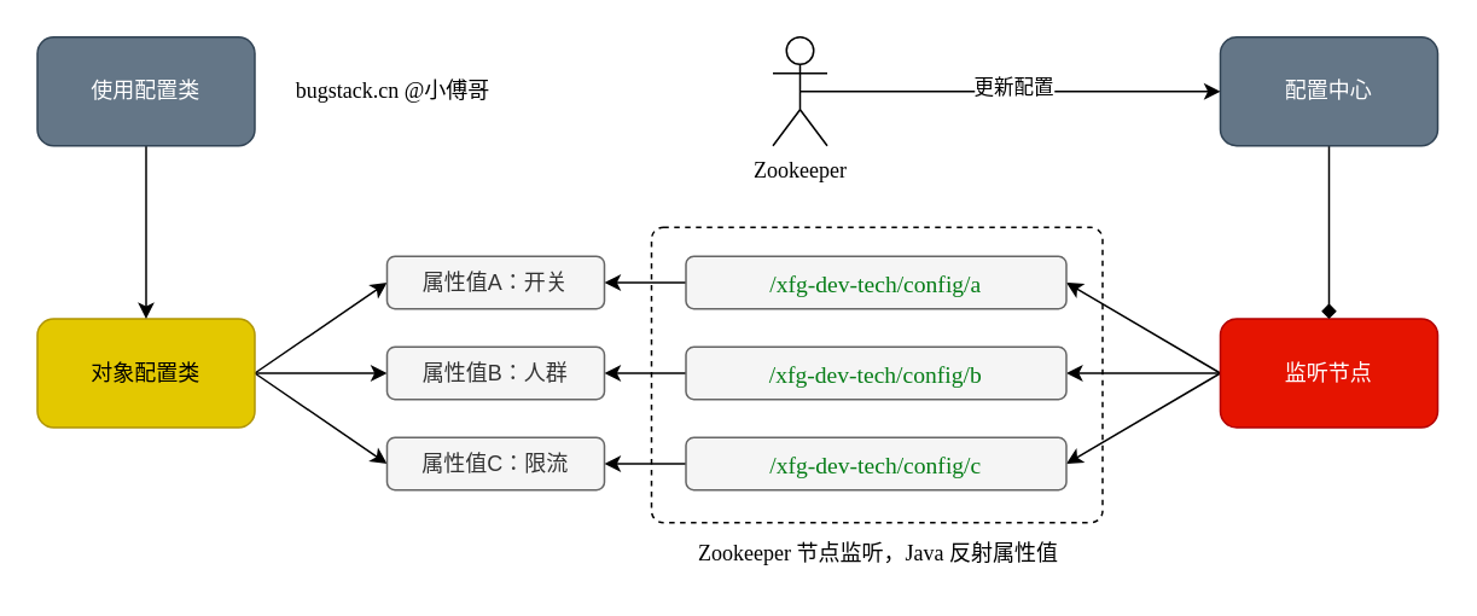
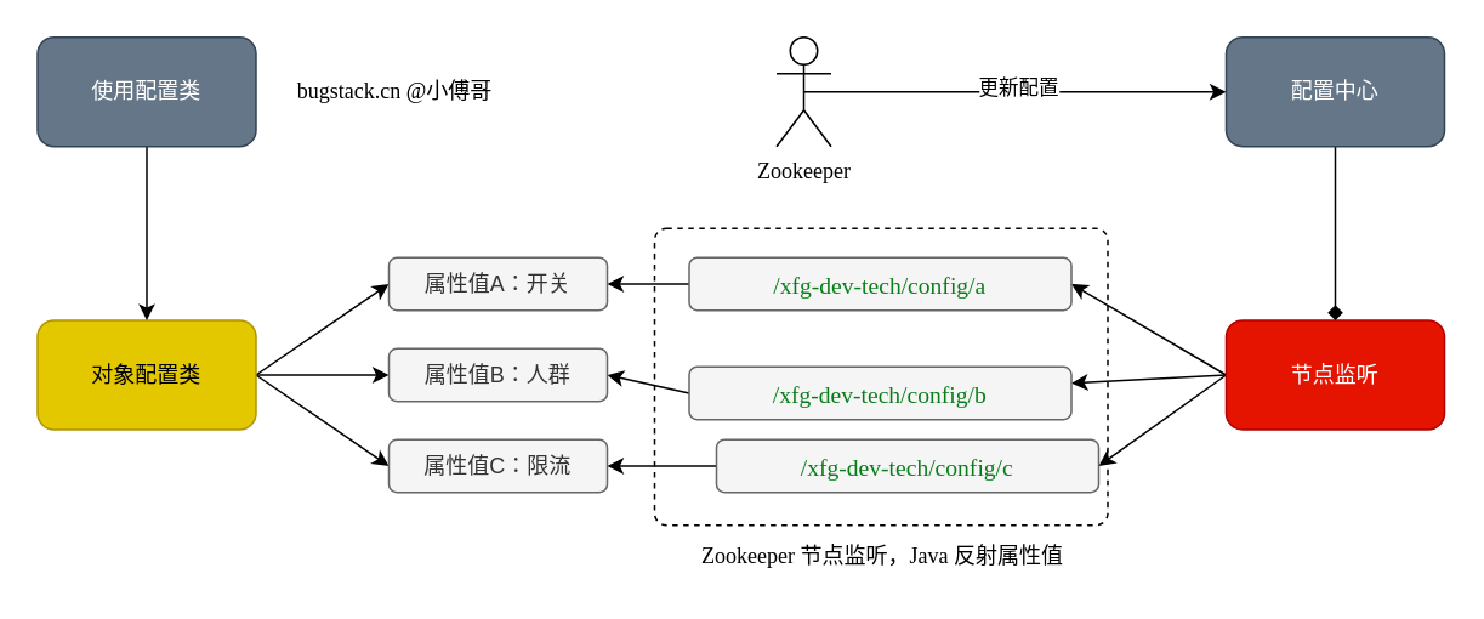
- <mxCell id="20" value="&lt;div style=&quot;color: rgb(8, 8, 8); font-size: 9.8pt;&quot;&gt;&lt;span style=&quot;color: rgb(6, 125, 23);&quot;&gt;&lt;font face=&quot;Comic Sans MS&quot;&gt;/xfg-dev-tech/config/b&lt;/font&gt;&lt;/span&gt;&lt;/div&gt;" style="rounded=1;whiteSpace=wrap;html=1;fillColor=#f5f5f5;fontColor=#333333;strokeColor=#666666;" vertex="1" parent="1"><mxGeometry x="378" y="191" width="210" height="29" as="geometry" /></mxCell>
+ <mxCell id="20" value="&lt;div style=&quot;color: rgb(8, 8, 8); font-size: 9.8pt;&quot;&gt;&lt;span style=&quot;color: rgb(6, 125, 23);&quot;&gt;&lt;font face=&quot;Comic Sans MS&quot;&gt;/xfg-dev-tech/config/b&lt;/font&gt;&lt;/span&gt;&lt;/div&gt;" style="rounded=1;whiteSpace=wrap;html=1;fillColor=#f5f5f5;fontColor=#333333;strokeColor=#666666;" vertex="1" parent="1"><mxGeometry x="378" y="201" width="210" height="29" as="geometry" /></mxCell>
- <mxCell id="18" value="监听节点" style="rounded=1;whiteSpace=wrap;html=1;fillColor=#e51400;strokeColor=#B20000;fontColor=#ffffff;" vertex="1" parent="1"><mxGeometry x="673" y="175.5" width="120" height="60" as="geometry" /></mxCell>
+ <mxCell id="18" value="节点监听" style="rounded=1;whiteSpace=wrap;html=1;fillColor=#e51400;strokeColor=#B20000;fontColor=#ffffff;" vertex="1" parent="1"><mxGeometry x="673" y="175.5" width="120" height="60" as="geometry" /></mxCell>
- <mxCell id="21" value="&lt;div style=&quot;color: rgb(8, 8, 8); font-size: 9.8pt;&quot;&gt;&lt;span style=&quot;color: rgb(6, 125, 23);&quot;&gt;&lt;font face=&quot;Comic Sans MS&quot;&gt;/xfg-dev-tech/config/c&lt;/font&gt;&lt;/span&gt;&lt;/div&gt;" style="rounded=1;whiteSpace=wrap;html=1;fillColor=#f5f5f5;fontColor=#333333;strokeColor=#666666;" vertex="1" parent="1"><mxGeometry x="378" y="241" width="210" height="29" as="geometry" /></mxCell>
+ <mxCell id="21" value="&lt;div style=&quot;color: rgb(8, 8, 8); font-size: 9.8pt;&quot;&gt;&lt;span style=&quot;color: rgb(6, 125, 23);&quot;&gt;&lt;font face=&quot;Comic Sans MS&quot;&gt;/xfg-dev-tech/config/c&lt;/font&gt;&lt;/span&gt;&lt;/div&gt;" style="rounded=1;whiteSpace=wrap;html=1;fillColor=#f5f5f5;fontColor=#333333;strokeColor=#666666;" vertex="1" parent="1"><mxGeometry x="393" y="241" width="210" height="29" as="geometry" /></mxCell>
